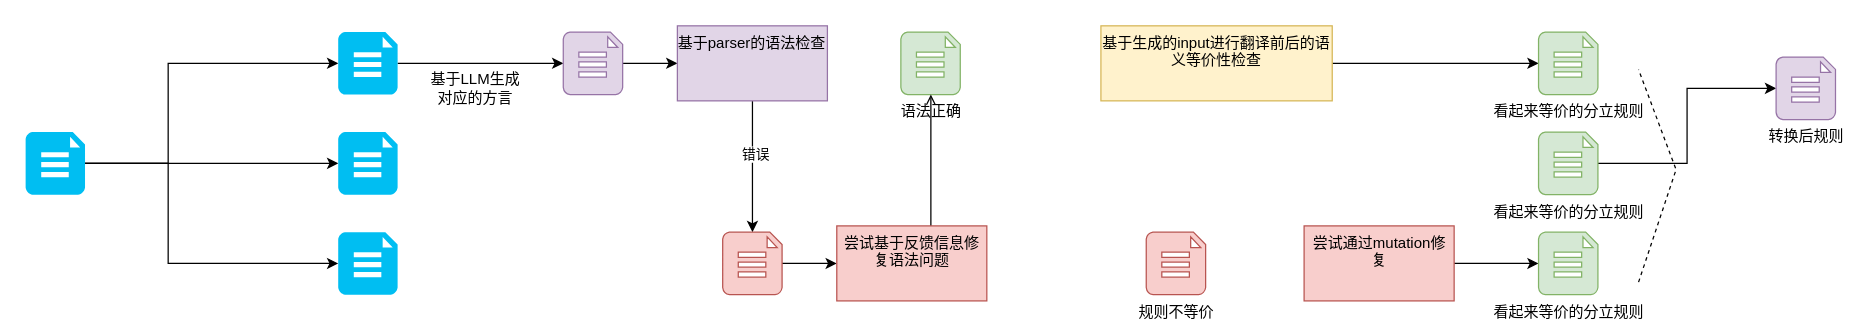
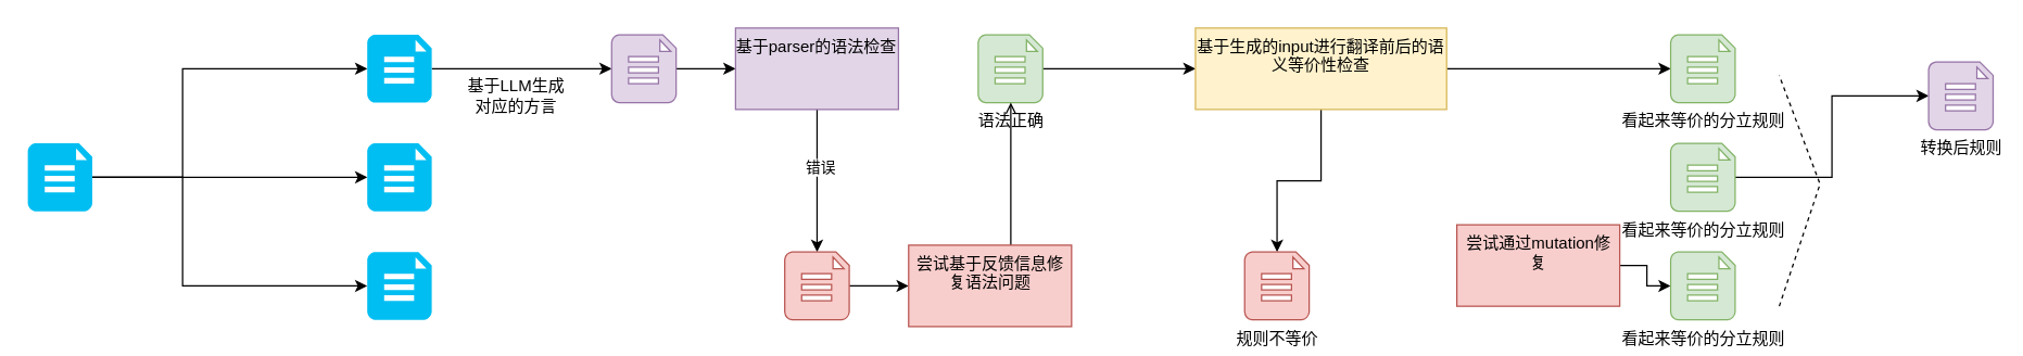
+ <mxCell id="16" value="" style="edgeStyle=orthogonalEdgeStyle;rounded=0;orthogonalLoop=1;jettySize=auto;html=1;" edge="1" parent="1" source="17" target="24"><mxGeometry relative="1" as="geometry" /></mxCell>
+ <mxCell id="23" value="" style="edgeStyle=orthogonalEdgeStyle;rounded=0;orthogonalLoop=1;jettySize=auto;html=1;" edge="1" parent="1" source="24" target="26"><mxGeometry relative="1" as="geometry" /></mxCell>
- <mxCell id="28" value="尝试通过mutation修复" style="whiteSpace=wrap;html=1;verticalAlign=top;fillColor=#f8cecc;strokeColor=#b85450;" vertex="1" parent="1"><mxGeometry x="1042.5" y="180" width="120" height="60" as="geometry" /></mxCell>
+ <mxCell id="28" value="尝试通过mutation修复" style="whiteSpace=wrap;html=1;verticalAlign=top;fillColor=#f8cecc;strokeColor=#b85450;" vertex="1" parent="1"><mxGeometry x="1072.5" y="165" width="120" height="60" as="geometry" /></mxCell>
